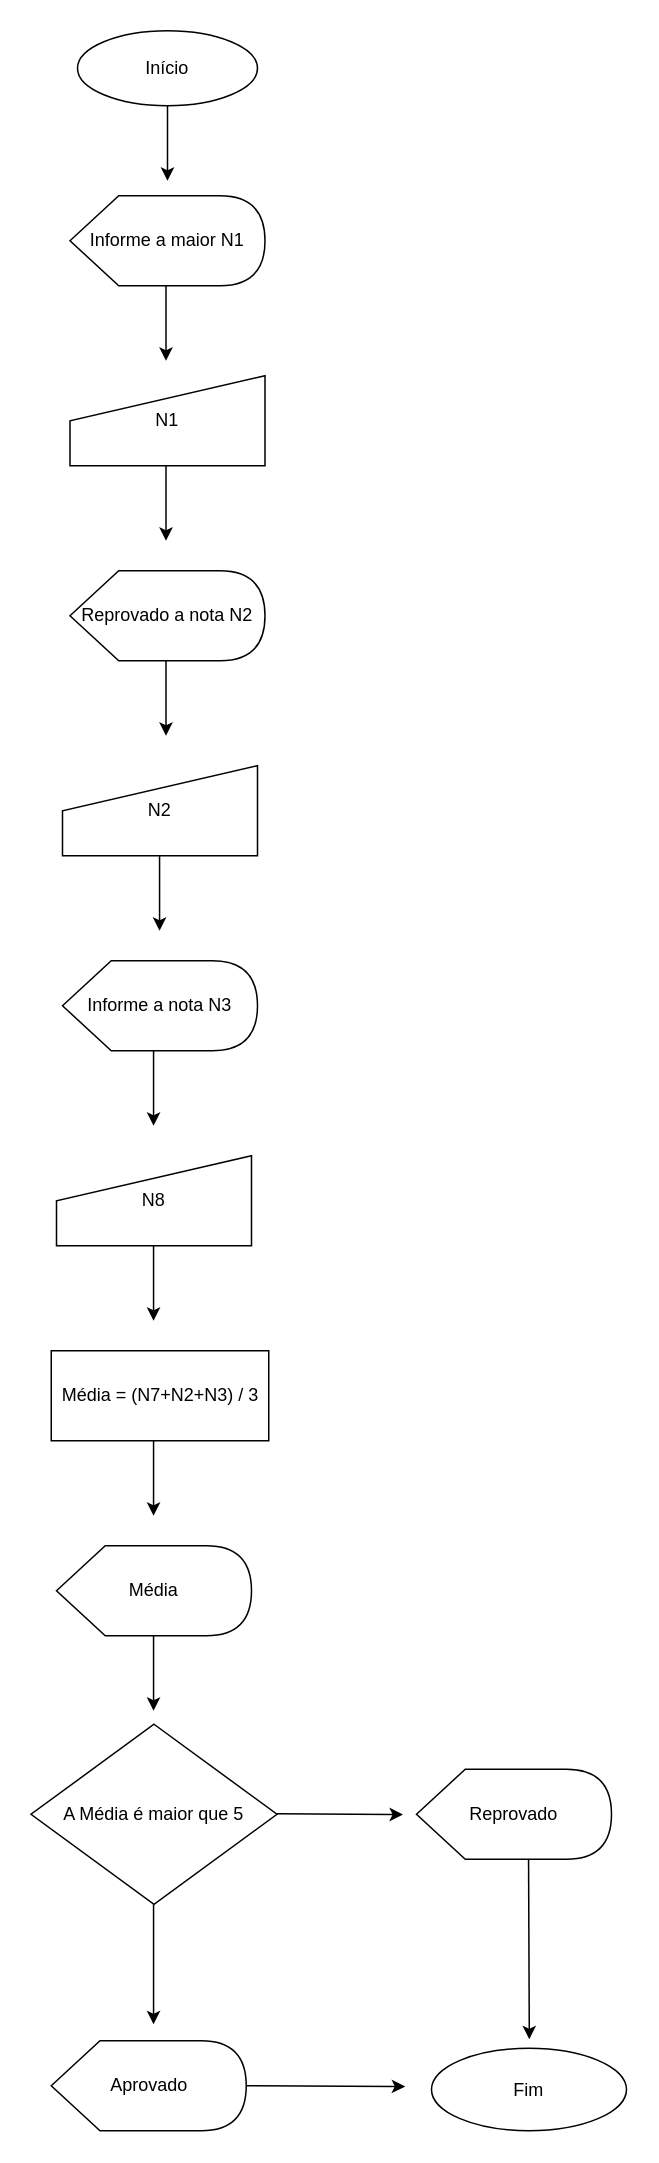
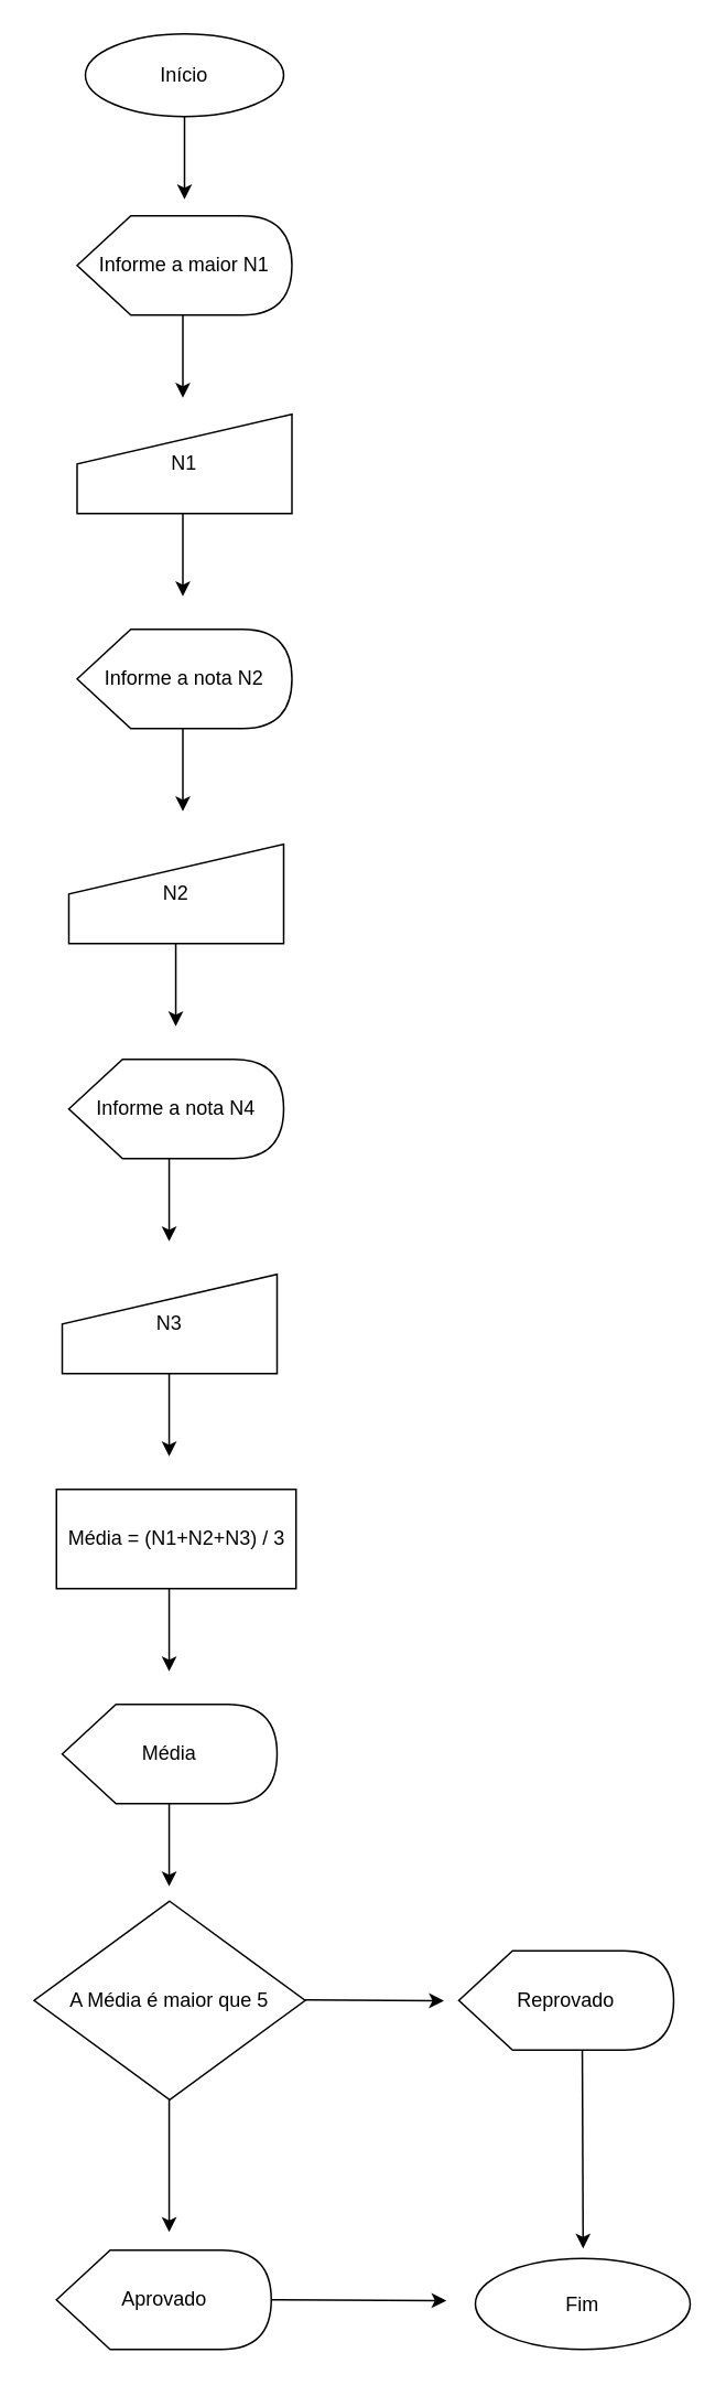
- <mxCell id="6" value="Reprovado a nota N2" style="shape=display;whiteSpace=wrap;html=1;" vertex="1" parent="1"><mxGeometry x="46" y="380" width="130" height="60" as="geometry" /></mxCell>
+ <mxCell id="6" value="Informe a nota N2" style="shape=display;whiteSpace=wrap;html=1;" vertex="1" parent="1"><mxGeometry x="46" y="380" width="130" height="60" as="geometry" /></mxCell>
- <mxCell id="7" value="Informe a nota N3" style="shape=display;whiteSpace=wrap;html=1;" vertex="1" parent="1"><mxGeometry x="41" y="640" width="130" height="60" as="geometry" /></mxCell>
+ <mxCell id="7" value="Informe a nota N4" style="shape=display;whiteSpace=wrap;html=1;" vertex="1" parent="1"><mxGeometry x="41" y="640" width="130" height="60" as="geometry" /></mxCell>
- <mxCell id="9" value="N8" style="shape=manualInput;whiteSpace=wrap;html=1;align=center;" vertex="1" parent="1"><mxGeometry x="37" y="770" width="130" height="60" as="geometry" /></mxCell>
+ <mxCell id="9" value="N3" style="shape=manualInput;whiteSpace=wrap;html=1;align=center;" vertex="1" parent="1"><mxGeometry x="37" y="770" width="130" height="60" as="geometry" /></mxCell>
- <mxCell id="10" value="Média = (N7+N2+N3) / 3" style="rounded=0;whiteSpace=wrap;html=1;" vertex="1" parent="1"><mxGeometry x="33.5" y="900" width="145" height="60" as="geometry" /></mxCell>
+ <mxCell id="10" value="Média = (N1+N2+N3) / 3" style="rounded=0;whiteSpace=wrap;html=1;" vertex="1" parent="1"><mxGeometry x="33.5" y="900" width="145" height="60" as="geometry" /></mxCell>
